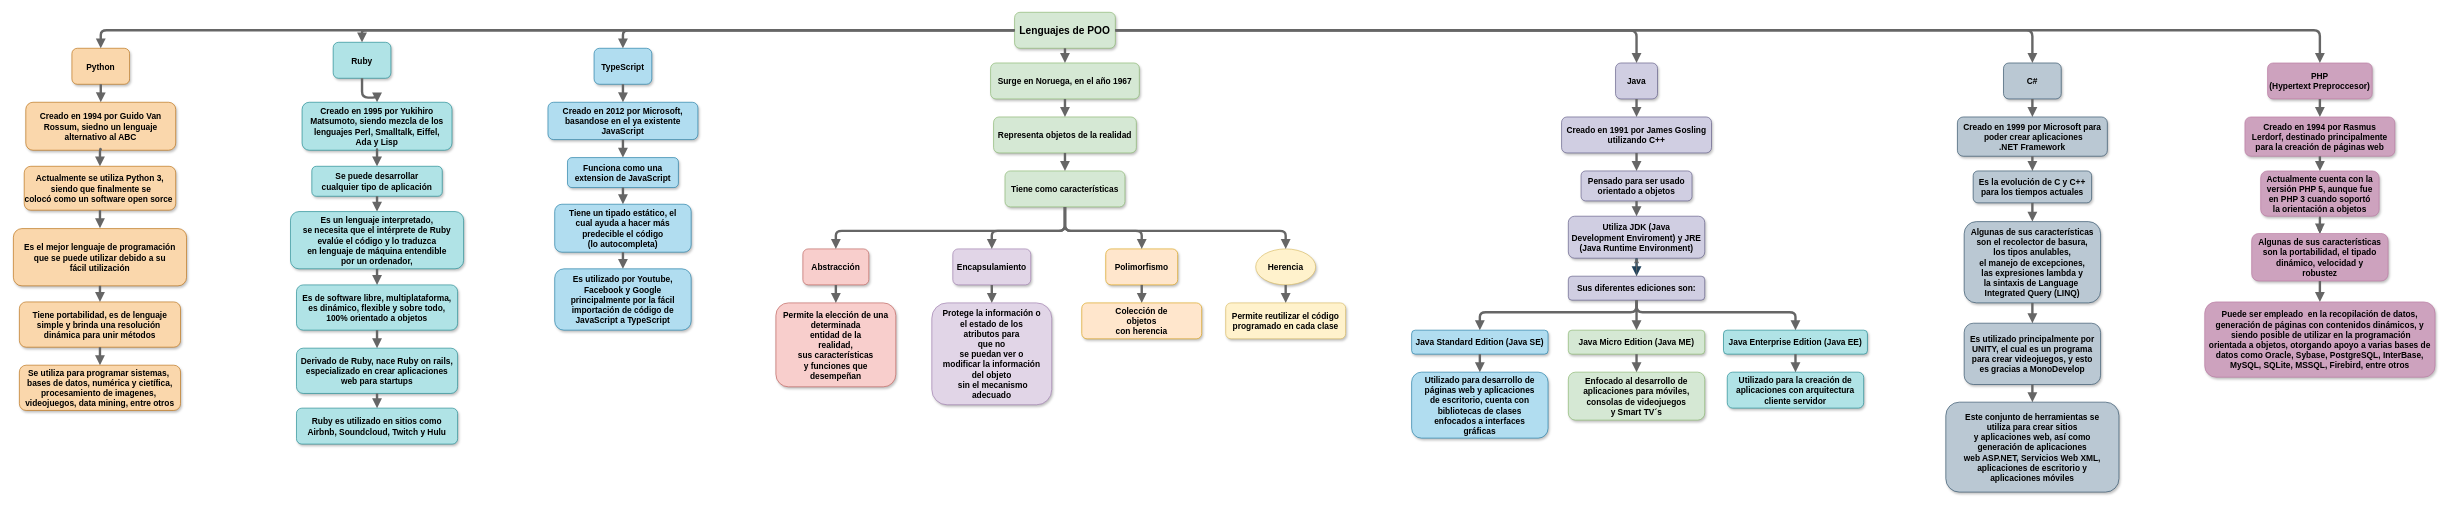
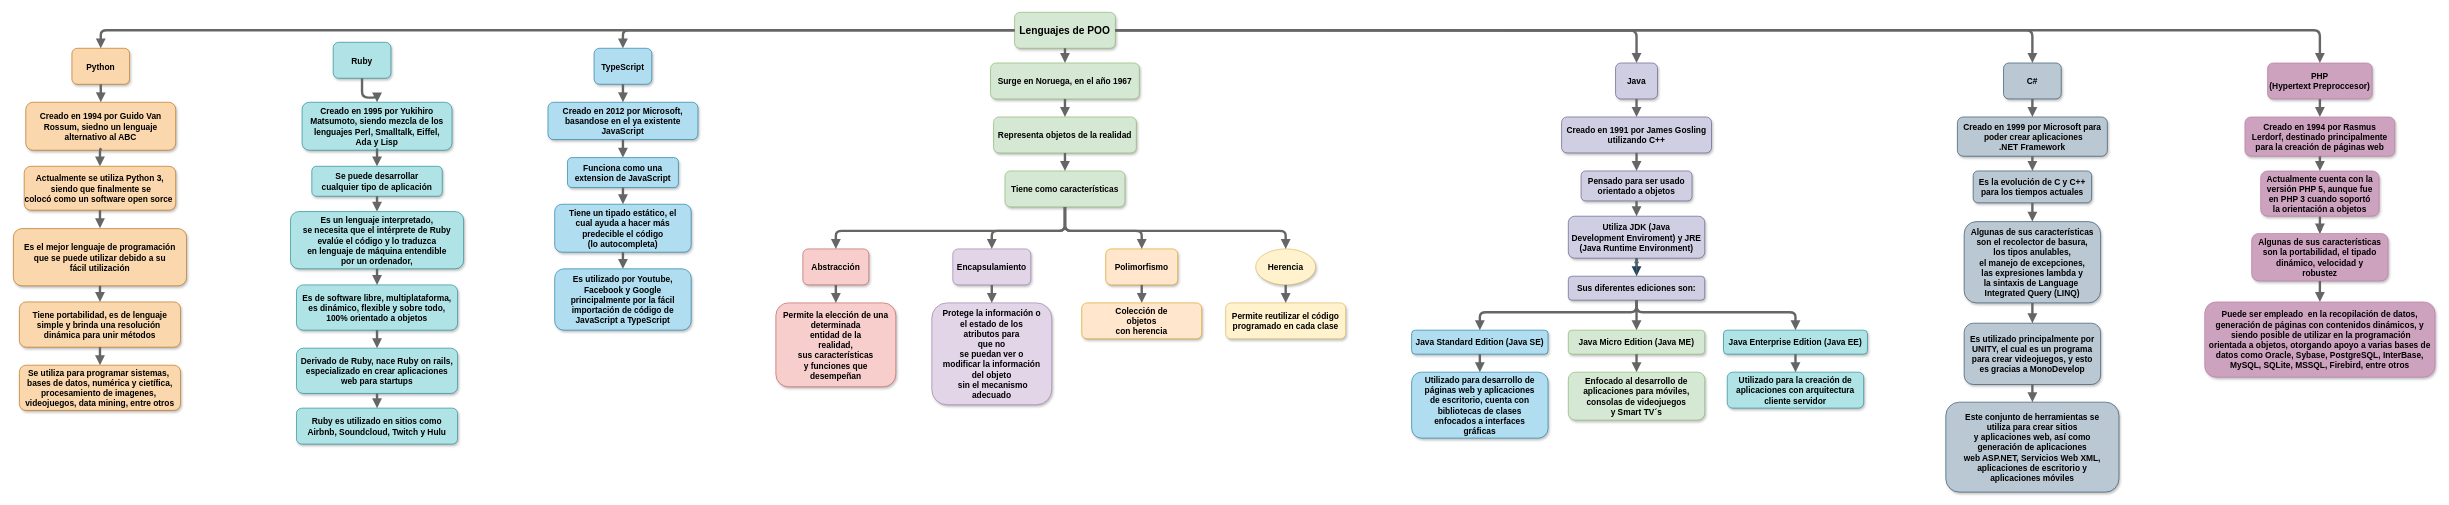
- <mxCell id="79" value="" style="edgeStyle=elbowEdgeStyle;elbow=vertical;strokeWidth=4;endArrow=block;endFill=1;fontStyle=1;strokeColor=#666666;exitX=0;exitY=0.5;exitDx=0;exitDy=0;entryX=0.5;entryY=0;entryDx=0;entryDy=0;fillColor=#f5f5f5;" edge="1" parent="1" source="2" target="70"><mxGeometry x="-686.01" y="485" width="100" height="100" as="geometry"><mxPoint x="1404.99" y="35" as="sourcePoint" /><mxPoint x="711.995" y="65" as="targetPoint" /><Array as="points"><mxPoint x="1162" y="50" /></Array></mxGeometry></mxCell>
